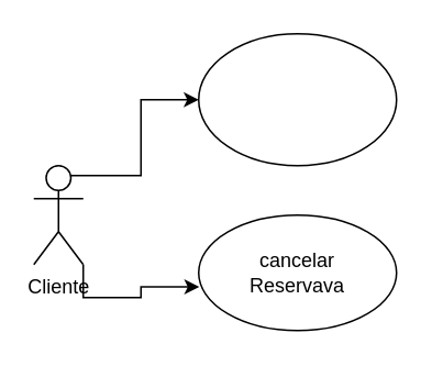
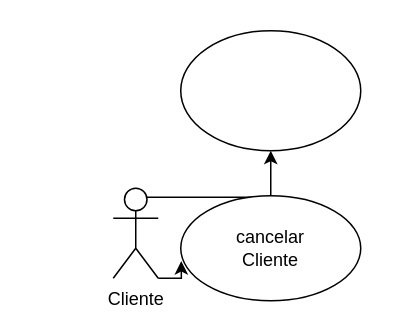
- <mxCell id="3" value="Cliente" style="shape=umlActor;verticalLabelPosition=bottom;verticalAlign=top;html=1;outlineConnect=0;" vertex="1" parent="1"><mxGeometry x="20" y="100" width="30" height="60" as="geometry" /></mxCell>
+ <mxCell id="3" value="Cliente" style="shape=umlActor;verticalLabelPosition=bottom;verticalAlign=top;html=1;outlineConnect=0;" vertex="1" parent="1"><mxGeometry x="75" y="125" width="30" height="60" as="geometry" /></mxCell>
- <mxCell id="6" value="&lt;font&gt;cancelar&lt;/font&gt;&lt;div&gt;Reservava&lt;/div&gt;" style="text;html=1;align=center;verticalAlign=middle;whiteSpace=wrap;rounded=0;" vertex="1" parent="1"><mxGeometry x="150" y="150" width="60" height="30" as="geometry" /></mxCell>
+ <mxCell id="6" value="&lt;font&gt;cancelar&lt;/font&gt;&lt;div&gt;Cliente&lt;/div&gt;" style="text;html=1;align=center;verticalAlign=middle;whiteSpace=wrap;rounded=0;" vertex="1" parent="1"><mxGeometry x="150" y="150" width="60" height="30" as="geometry" /></mxCell>
